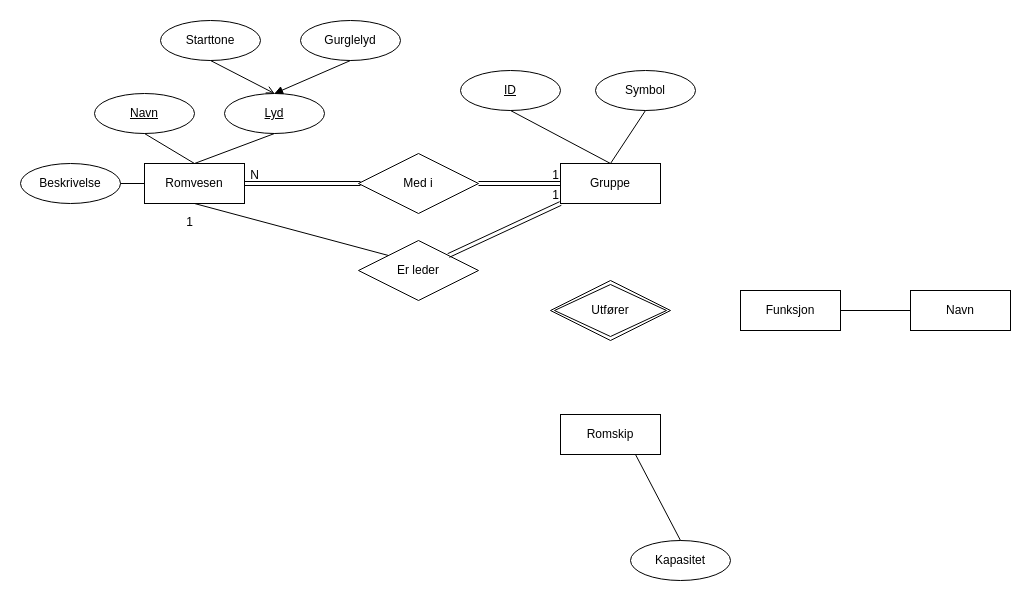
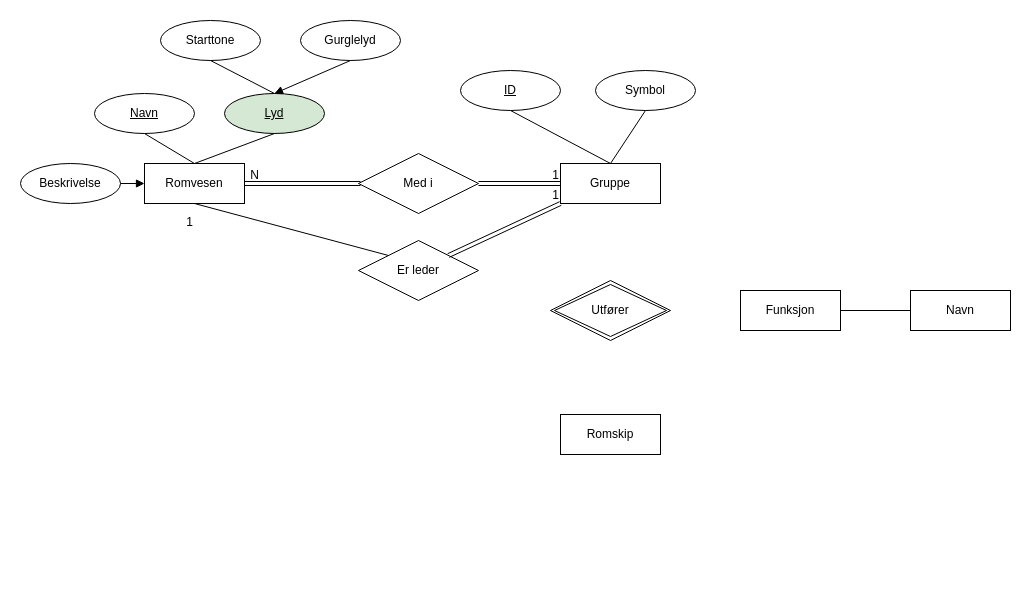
- <mxCell id="11" value="" style="endArrow=open;html=1;rounded=0;exitX=0.5;exitY=1;exitDx=0;exitDy=0;entryX=0.5;entryY=0;entryDx=0;entryDy=0;" edge="1" parent="1" source="9" target="5"><mxGeometry relative="1" as="geometry"><mxPoint x="120" y="30" as="sourcePoint" /><mxPoint x="280" y="30" as="targetPoint" /></mxGeometry></mxCell>
+ <mxCell id="11" value="" style="endArrow=none;html=1;rounded=0;exitX=0.5;exitY=1;exitDx=0;exitDy=0;entryX=0.5;entryY=0;entryDx=0;entryDy=0;" edge="1" parent="1" source="9" target="5"><mxGeometry relative="1" as="geometry"><mxPoint x="120" y="30" as="sourcePoint" /><mxPoint x="280" y="30" as="targetPoint" /></mxGeometry></mxCell>
- <mxCell id="5" value="Lyd" style="ellipse;whiteSpace=wrap;html=1;align=center;fontStyle=4;" vertex="1" parent="1"><mxGeometry x="224" y="93" width="100" height="40" as="geometry" /></mxCell>
+ <mxCell id="5" value="Lyd" style="ellipse;whiteSpace=wrap;html=1;align=center;fontStyle=4;fillColor=#d5e8d4;" vertex="1" parent="1"><mxGeometry x="224" y="93" width="100" height="40" as="geometry" /></mxCell>
- <mxCell id="8" value="" style="endArrow=none;html=1;rounded=0;exitX=1;exitY=0.5;exitDx=0;exitDy=0;entryX=0;entryY=0.5;entryDx=0;entryDy=0;" edge="1" parent="1" source="7" target="2"><mxGeometry relative="1" as="geometry"><mxPoint x="310" y="30" as="sourcePoint" /><mxPoint x="130" y="183" as="targetPoint" /></mxGeometry></mxCell>
+ <mxCell id="8" value="" style="endArrow=block;html=1;rounded=0;exitX=1;exitY=0.5;exitDx=0;exitDy=0;entryX=0;entryY=0.5;entryDx=0;entryDy=0;" edge="1" parent="1" source="7" target="2"><mxGeometry relative="1" as="geometry"><mxPoint x="310" y="30" as="sourcePoint" /><mxPoint x="130" y="183" as="targetPoint" /></mxGeometry></mxCell>
- <mxCell id="30" value="" style="endArrow=none;html=1;rounded=0;entryX=0.75;entryY=1;entryDx=0;entryDy=0;exitX=0.5;exitY=0;exitDx=0;exitDy=0;" edge="1" parent="1" source="29" target="28"><mxGeometry relative="1" as="geometry"><mxPoint x="300" y="370" as="sourcePoint" /><mxPoint x="460" y="370" as="targetPoint" /></mxGeometry></mxCell>
- <mxCell id="29" value="Kapasitet" style="ellipse;whiteSpace=wrap;html=1;align=center;" vertex="1" parent="1"><mxGeometry x="630" y="540" width="100" height="40" as="geometry" /></mxCell>
